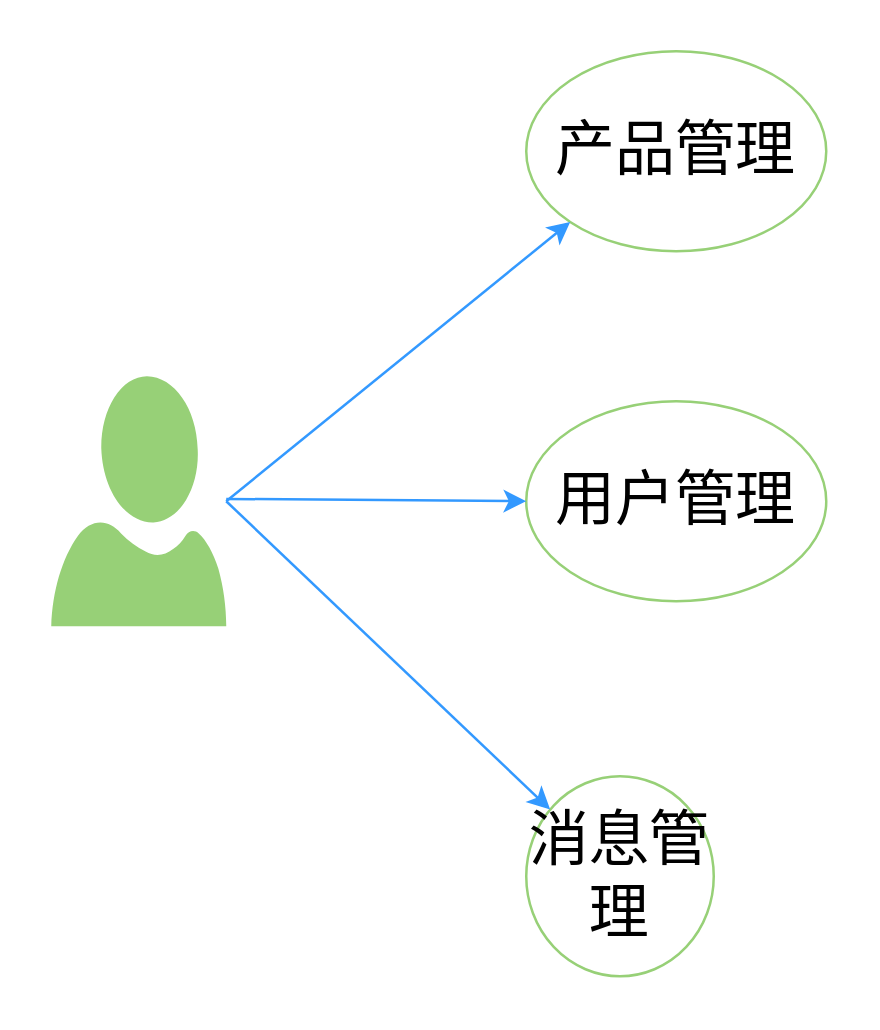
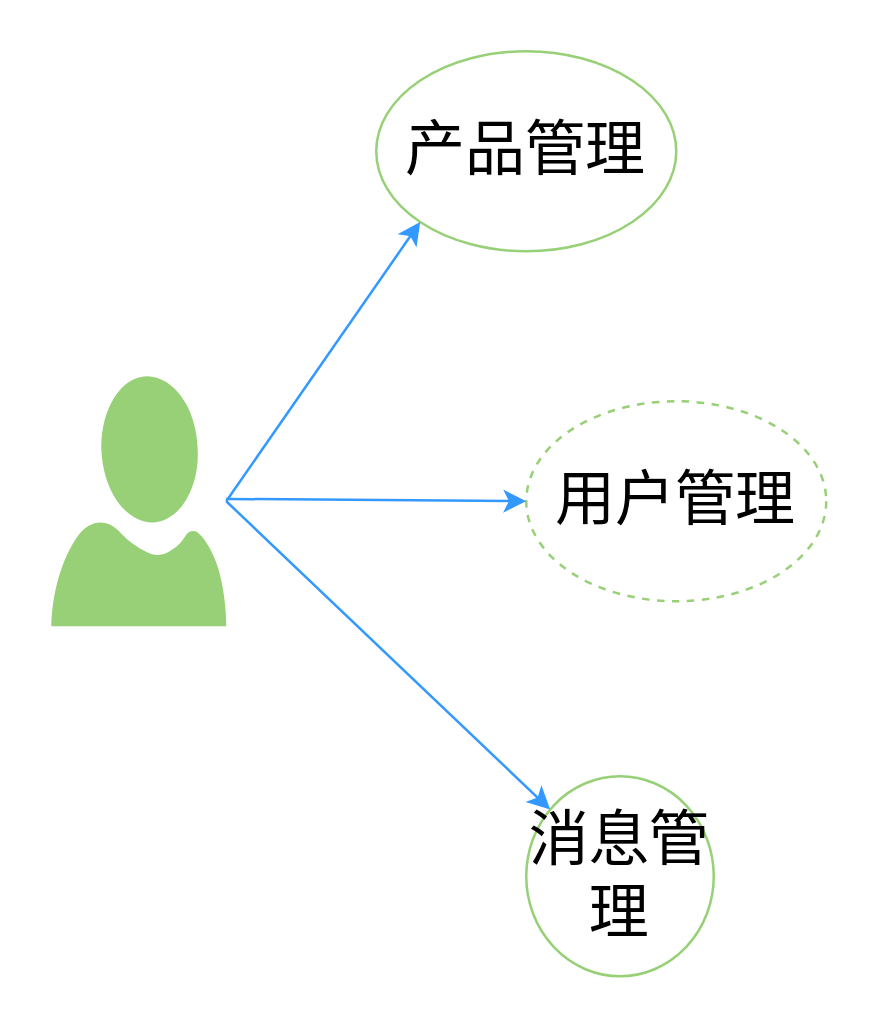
- <mxCell id="3" value="&lt;font style=&quot;font-size: 24px;&quot;&gt;产品管理&lt;/font&gt;" style="ellipse;whiteSpace=wrap;html=1;fillColor=none;strokeColor=#97D077;" vertex="1" parent="1"><mxGeometry x="210" y="20" width="120" height="80" as="geometry" /></mxCell>
+ <mxCell id="3" value="&lt;font style=&quot;font-size: 24px;&quot;&gt;产品管理&lt;/font&gt;" style="ellipse;whiteSpace=wrap;html=1;fillColor=none;strokeColor=#97D077;" vertex="1" parent="1"><mxGeometry x="150" y="20" width="120" height="80" as="geometry" /></mxCell>
- <mxCell id="4" value="&lt;span style=&quot;font-size: 24px;&quot;&gt;用户管理&lt;/span&gt;" style="ellipse;whiteSpace=wrap;html=1;fillColor=none;strokeColor=#97D077;" vertex="1" parent="1"><mxGeometry x="210" y="160" width="120" height="80" as="geometry" /></mxCell>
+ <mxCell id="4" value="&lt;span style=&quot;font-size: 24px;&quot;&gt;用户管理&lt;/span&gt;" style="ellipse;whiteSpace=wrap;html=1;fillColor=none;strokeColor=#97D077;dashed=1;" vertex="1" parent="1"><mxGeometry x="210" y="160" width="120" height="80" as="geometry" /></mxCell>
